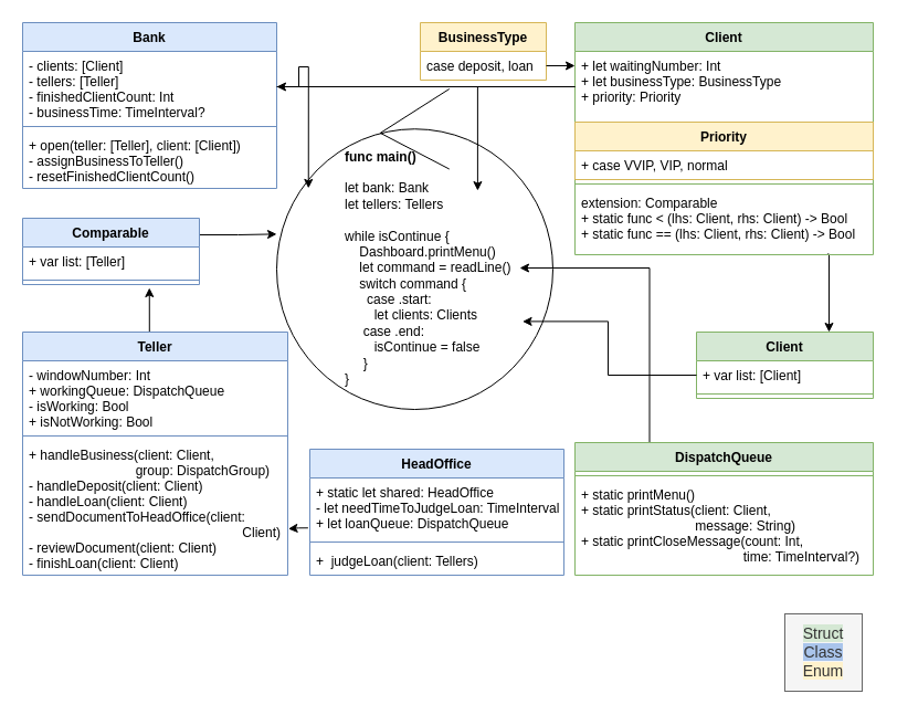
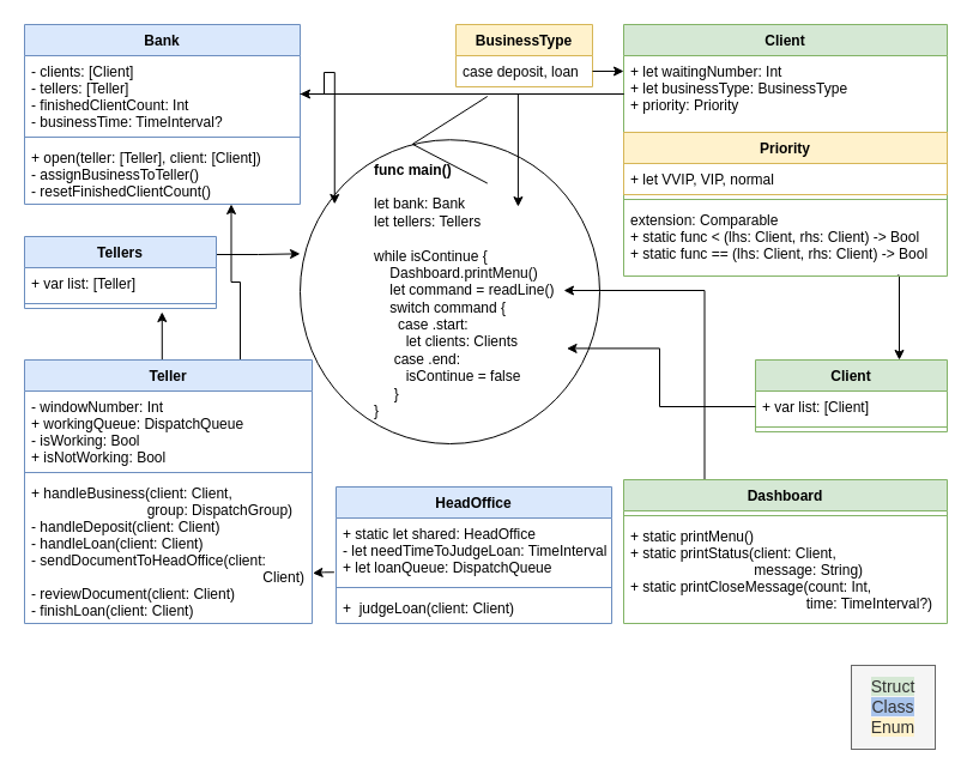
- <mxCell id="17" value="+ case VVIP, VIP, normal" style="text;strokeColor=none;fillColor=none;align=left;verticalAlign=top;spacingLeft=4;spacingRight=4;overflow=hidden;rotatable=0;points=[[0,0.5],[1,0.5]];portConstraint=eastwest;" vertex="1" parent="16"><mxGeometry y="26" width="270" height="26" as="geometry" /></mxCell>
+ <mxCell id="17" value="+ let VVIP, VIP, normal" style="text;strokeColor=none;fillColor=none;align=left;verticalAlign=top;spacingLeft=4;spacingRight=4;overflow=hidden;rotatable=0;points=[[0,0.5],[1,0.5]];portConstraint=eastwest;" vertex="1" parent="16"><mxGeometry y="26" width="270" height="26" as="geometry" /></mxCell>
- <mxCell id="23" value="Comparable" style="swimlane;fontStyle=1;align=center;verticalAlign=top;childLayout=stackLayout;horizontal=1;startSize=26;horizontalStack=0;resizeParent=1;resizeParentMax=0;resizeLast=0;collapsible=1;marginBottom=0;fillColor=#dae8fc;strokeColor=#6c8ebf;" vertex="1" parent="1"><mxGeometry x="20" y="197" width="160" height="60" as="geometry" /></mxCell>
+ <mxCell id="23" value="Tellers" style="swimlane;fontStyle=1;align=center;verticalAlign=top;childLayout=stackLayout;horizontal=1;startSize=26;horizontalStack=0;resizeParent=1;resizeParentMax=0;resizeLast=0;collapsible=1;marginBottom=0;fillColor=#dae8fc;strokeColor=#6c8ebf;" vertex="1" parent="1"><mxGeometry x="20" y="197" width="160" height="60" as="geometry" /></mxCell>
+ <mxCell id="30" style="edgeStyle=orthogonalEdgeStyle;rounded=0;orthogonalLoop=1;jettySize=auto;html=1;exitX=0.75;exitY=0;exitDx=0;exitDy=0;entryX=0.75;entryY=1;entryDx=0;entryDy=0;" edge="1" parent="1" source="32" target="8"><mxGeometry relative="1" as="geometry" /></mxCell>
- <mxCell id="5" value="DispatchQueue" style="swimlane;fontStyle=1;align=center;verticalAlign=top;childLayout=stackLayout;horizontal=1;startSize=26;horizontalStack=0;resizeParent=1;resizeParentMax=0;resizeLast=0;collapsible=1;marginBottom=0;fillColor=#d5e8d4;strokeColor=#82b366;" vertex="1" parent="1"><mxGeometry x="520" y="400" width="270" height="120" as="geometry" /></mxCell>
+ <mxCell id="5" value="Dashboard" style="swimlane;fontStyle=1;align=center;verticalAlign=top;childLayout=stackLayout;horizontal=1;startSize=26;horizontalStack=0;resizeParent=1;resizeParentMax=0;resizeLast=0;collapsible=1;marginBottom=0;fillColor=#d5e8d4;strokeColor=#82b366;" vertex="1" parent="1"><mxGeometry x="520" y="400" width="270" height="120" as="geometry" /></mxCell>
- <mxCell id="39" value="+  judgeLoan(client: Tellers) " style="text;strokeColor=none;fillColor=none;align=left;verticalAlign=top;spacingLeft=4;spacingRight=4;overflow=hidden;rotatable=0;points=[[0,0.5],[1,0.5]];portConstraint=eastwest;" vertex="1" parent="36"><mxGeometry y="88" width="230" height="26" as="geometry" /></mxCell>
+ <mxCell id="39" value="+  judgeLoan(client: Client) " style="text;strokeColor=none;fillColor=none;align=left;verticalAlign=top;spacingLeft=4;spacingRight=4;overflow=hidden;rotatable=0;points=[[0,0.5],[1,0.5]];portConstraint=eastwest;" vertex="1" parent="36"><mxGeometry y="88" width="230" height="26" as="geometry" /></mxCell>
